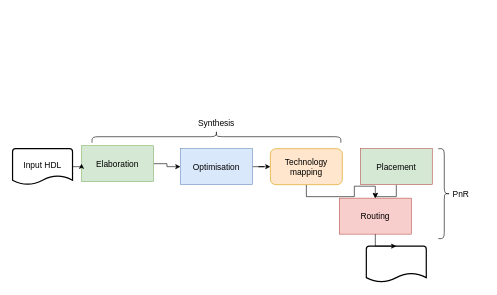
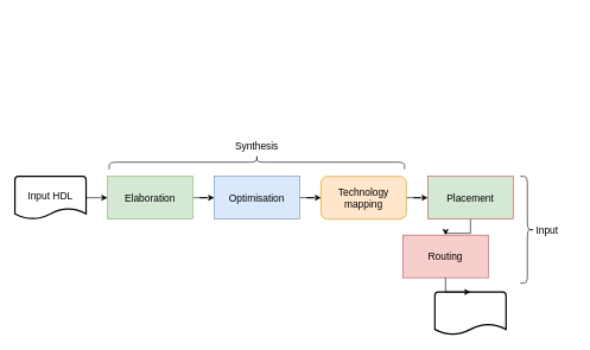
- <mxCell id="5" value="&lt;font style=&quot;font-size: 14px;&quot;&gt;Elaboration&lt;/font&gt;" style="rounded=0;whiteSpace=wrap;html=1;glass=0;fillColor=#d5e8d4;strokeColor=#82b366;" vertex="1" parent="1"><mxGeometry x="135" y="242.5" width="120" height="60" as="geometry" /></mxCell>
+ <mxCell id="5" value="&lt;font style=&quot;font-size: 14px;&quot;&gt;Elaboration&lt;/font&gt;" style="rounded=0;whiteSpace=wrap;html=1;glass=0;fillColor=#d5e8d4;strokeColor=#82b366;" vertex="1" parent="1"><mxGeometry x="150" y="247.5" width="120" height="60" as="geometry" /></mxCell>
- <mxCell id="18" value="&lt;font style=&quot;font-size: 14px;&quot;&gt;PnR&lt;/font&gt;" style="text;html=1;align=center;verticalAlign=middle;whiteSpace=wrap;rounded=0;" vertex="1" parent="1"><mxGeometry x="730" y="307.5" width="76" height="30" as="geometry" /></mxCell>
+ <mxCell id="18" value="&lt;font style=&quot;font-size: 14px;&quot;&gt;Input&lt;/font&gt;" style="text;html=1;align=center;verticalAlign=middle;whiteSpace=wrap;rounded=0;" vertex="1" parent="1"><mxGeometry x="730" y="307.5" width="76" height="30" as="geometry" /></mxCell>
- <mxCell id="10" value="" style="edgeStyle=orthogonalEdgeStyle;rounded=0;orthogonalLoop=1;jettySize=auto;html=1;" edge="1" parent="1" source="11" target="14"><mxGeometry relative="1" as="geometry" /></mxCell>
+ <mxCell id="10" value="" style="edgeStyle=orthogonalEdgeStyle;rounded=0;orthogonalLoop=1;jettySize=auto;html=1;" edge="1" parent="1" source="11" target="13"><mxGeometry relative="1" as="geometry" /></mxCell>
